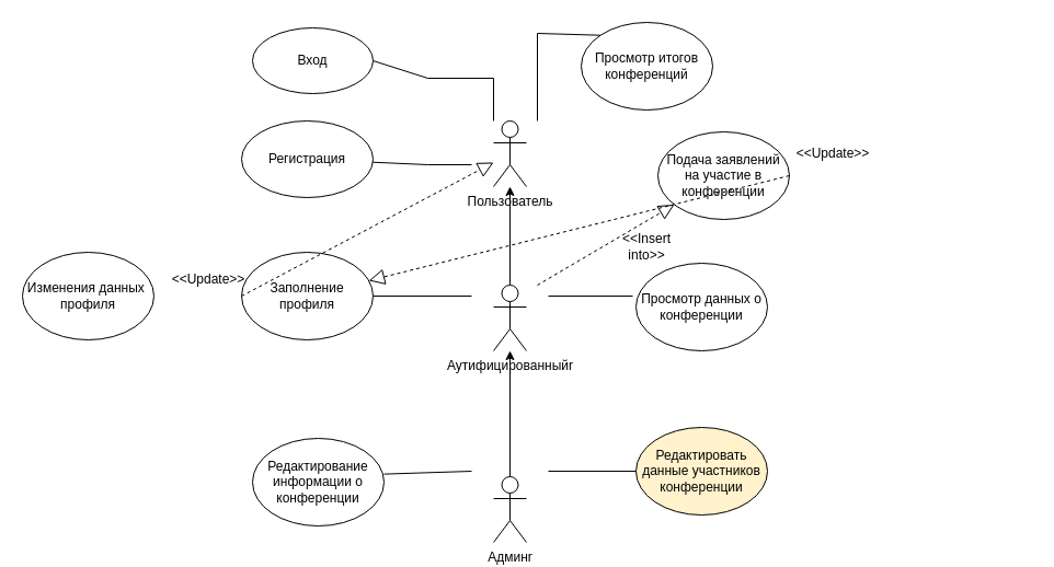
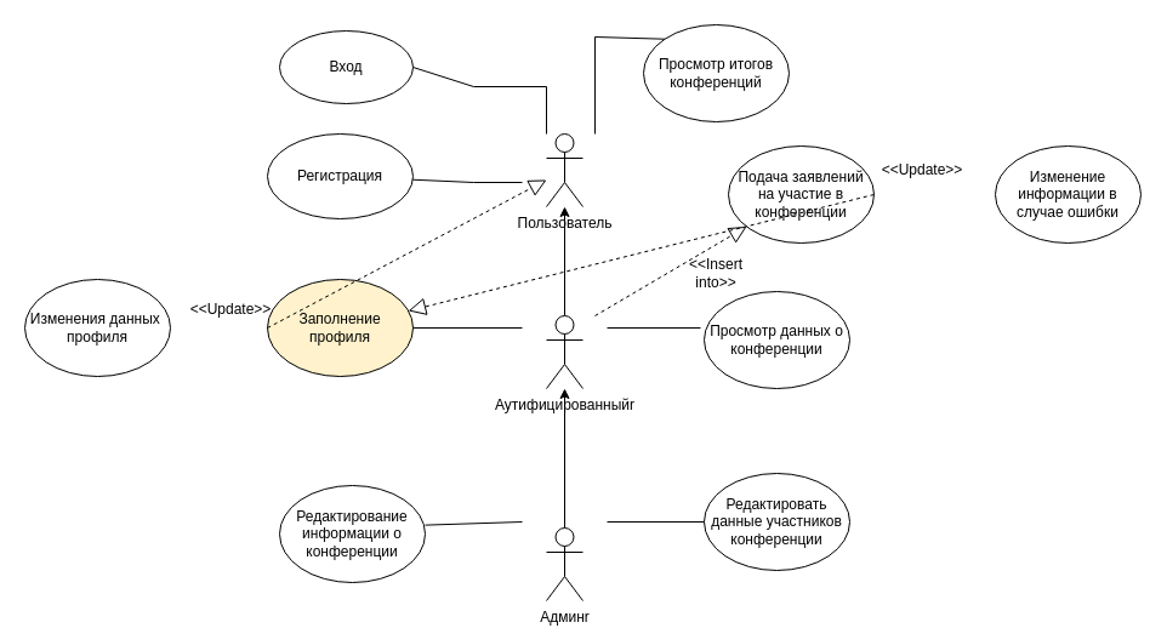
+ <mxCell id="16" value="Изменение информации в случае ошибки" style="ellipse;whiteSpace=wrap;html=1;" parent="1" vertex="1"><mxGeometry x="820" y="120" width="120" height="80" as="geometry" /></mxCell>
- <mxCell id="8" value="Заполнение&lt;br&gt;профиля" style="ellipse;whiteSpace=wrap;html=1;" parent="1" vertex="1"><mxGeometry x="220" y="230" width="120" height="80" as="geometry" /></mxCell>
+ <mxCell id="8" value="Заполнение&lt;br&gt;профиля" style="ellipse;whiteSpace=wrap;html=1;fillColor=#fff2cc;" parent="1" vertex="1"><mxGeometry x="220" y="230" width="120" height="80" as="geometry" /></mxCell>
- <mxCell id="15" value="Редактировать данные участников конференции" style="ellipse;whiteSpace=wrap;html=1;fillColor=#fff2cc;" parent="1" vertex="1"><mxGeometry x="580" y="390" width="120" height="80" as="geometry" /></mxCell>
+ <mxCell id="15" value="Редактировать данные участников конференции" style="ellipse;whiteSpace=wrap;html=1;" parent="1" vertex="1"><mxGeometry x="580" y="390" width="120" height="80" as="geometry" /></mxCell>
